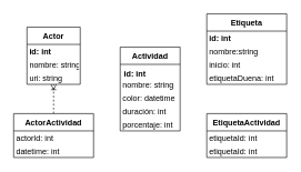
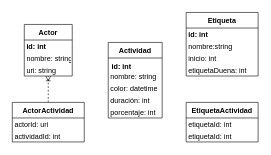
- <mxCell id="22" value="actorId: int" style="text;strokeColor=none;fillColor=none;align=left;verticalAlign=top;spacingLeft=4;spacingRight=4;overflow=hidden;rotatable=0;points=[[0,0.5],[1,0.5]];portConstraint=eastwest;fontSize=12;spacing=0;" parent="21" vertex="1"><mxGeometry y="26" width="120" height="20" as="geometry" /></mxCell>
+ <mxCell id="22" value="actorId: uri" style="text;strokeColor=none;fillColor=none;align=left;verticalAlign=top;spacingLeft=4;spacingRight=4;overflow=hidden;rotatable=0;points=[[0,0.5],[1,0.5]];portConstraint=eastwest;fontSize=12;spacing=0;" parent="21" vertex="1"><mxGeometry y="26" width="120" height="20" as="geometry" /></mxCell>
- <mxCell id="23" value="datetime: int" style="text;strokeColor=none;fillColor=none;align=left;verticalAlign=top;spacingLeft=4;spacingRight=4;overflow=hidden;rotatable=0;points=[[0,0.5],[1,0.5]];portConstraint=eastwest;fontSize=12;spacing=0;" parent="21" vertex="1"><mxGeometry y="46" width="120" height="20" as="geometry" /></mxCell>
+ <mxCell id="23" value="actividadId: int" style="text;strokeColor=none;fillColor=none;align=left;verticalAlign=top;spacingLeft=4;spacingRight=4;overflow=hidden;rotatable=0;points=[[0,0.5],[1,0.5]];portConstraint=eastwest;fontSize=12;spacing=0;" parent="21" vertex="1"><mxGeometry y="46" width="120" height="20" as="geometry" /></mxCell>
